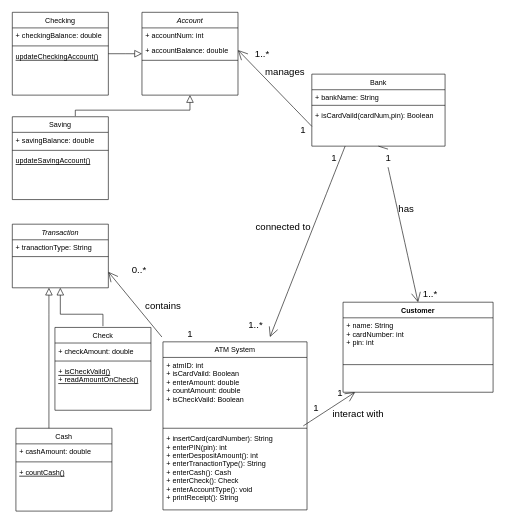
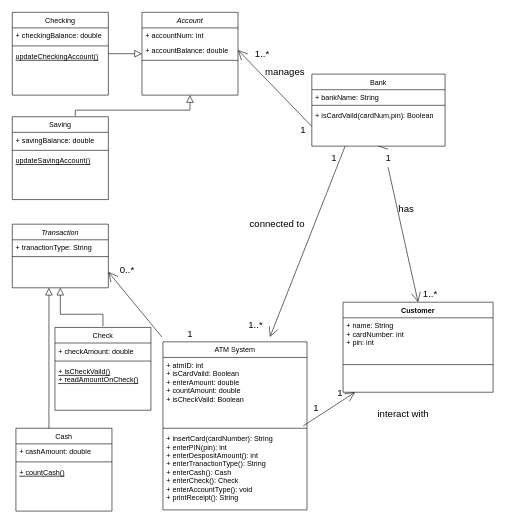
- <mxCell id="46" value="connected to" style="text;html=1;align=center;verticalAlign=middle;resizable=0;points=[];autosize=1;strokeColor=none;fillColor=none;fontSize=16;" parent="1" vertex="1"><mxGeometry x="411" y="363" width="120" height="30" as="geometry" /></mxCell>
+ <mxCell id="46" value="connected to" style="text;html=1;align=center;verticalAlign=middle;resizable=0;points=[];autosize=1;strokeColor=none;fillColor=none;fontSize=16;" parent="1" vertex="1"><mxGeometry x="401" y="358" width="120" height="30" as="geometry" /></mxCell>
- <mxCell id="56" value="0..*" style="text;html=1;align=center;verticalAlign=middle;resizable=0;points=[];autosize=1;strokeColor=none;fillColor=none;fontSize=16;" parent="1" vertex="1"><mxGeometry x="206" y="433" width="50" height="30" as="geometry" /></mxCell>
+ <mxCell id="56" value="0..*" style="text;html=1;align=center;verticalAlign=middle;resizable=0;points=[];autosize=1;strokeColor=none;fillColor=none;fontSize=16;" parent="1" vertex="1"><mxGeometry x="186" y="433" width="50" height="30" as="geometry" /></mxCell>
- <mxCell id="54" value="contains" style="text;html=1;align=center;verticalAlign=middle;resizable=0;points=[];autosize=1;strokeColor=none;fillColor=none;fontSize=16;" parent="1" vertex="1"><mxGeometry x="231" y="493" width="80" height="30" as="geometry" /></mxCell>
- <mxCell id="58" value="interact with" style="text;html=1;align=center;verticalAlign=middle;resizable=0;points=[];autosize=1;strokeColor=none;fillColor=none;fontSize=16;" parent="1" vertex="1"><mxGeometry x="541" y="673" width="110" height="30" as="geometry" /></mxCell>
+ <mxCell id="58" value="interact with" style="text;html=1;align=center;verticalAlign=middle;resizable=0;points=[];autosize=1;strokeColor=none;fillColor=none;fontSize=16;" parent="1" vertex="1"><mxGeometry x="616" y="673" width="110" height="30" as="geometry" /></mxCell>
